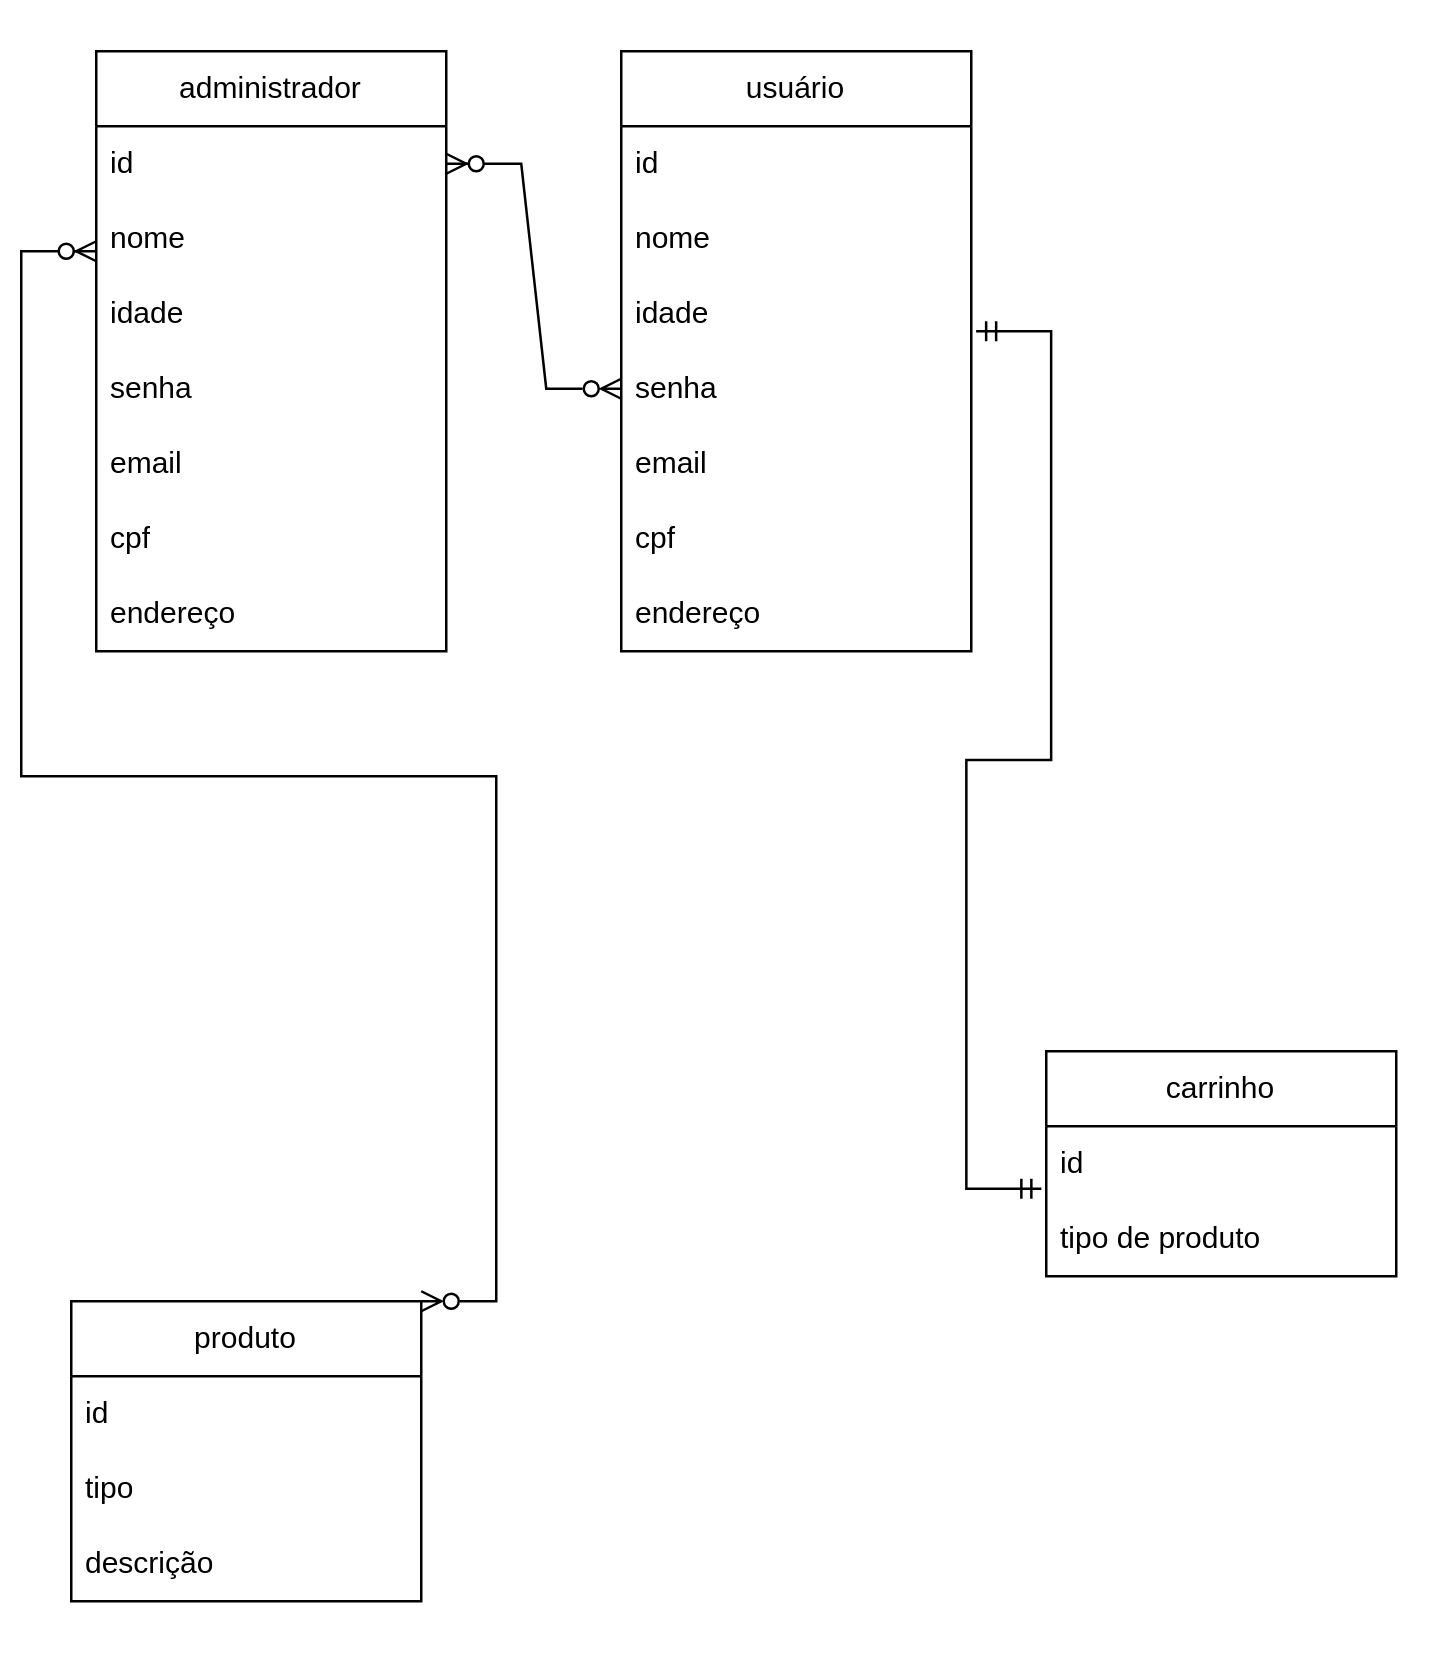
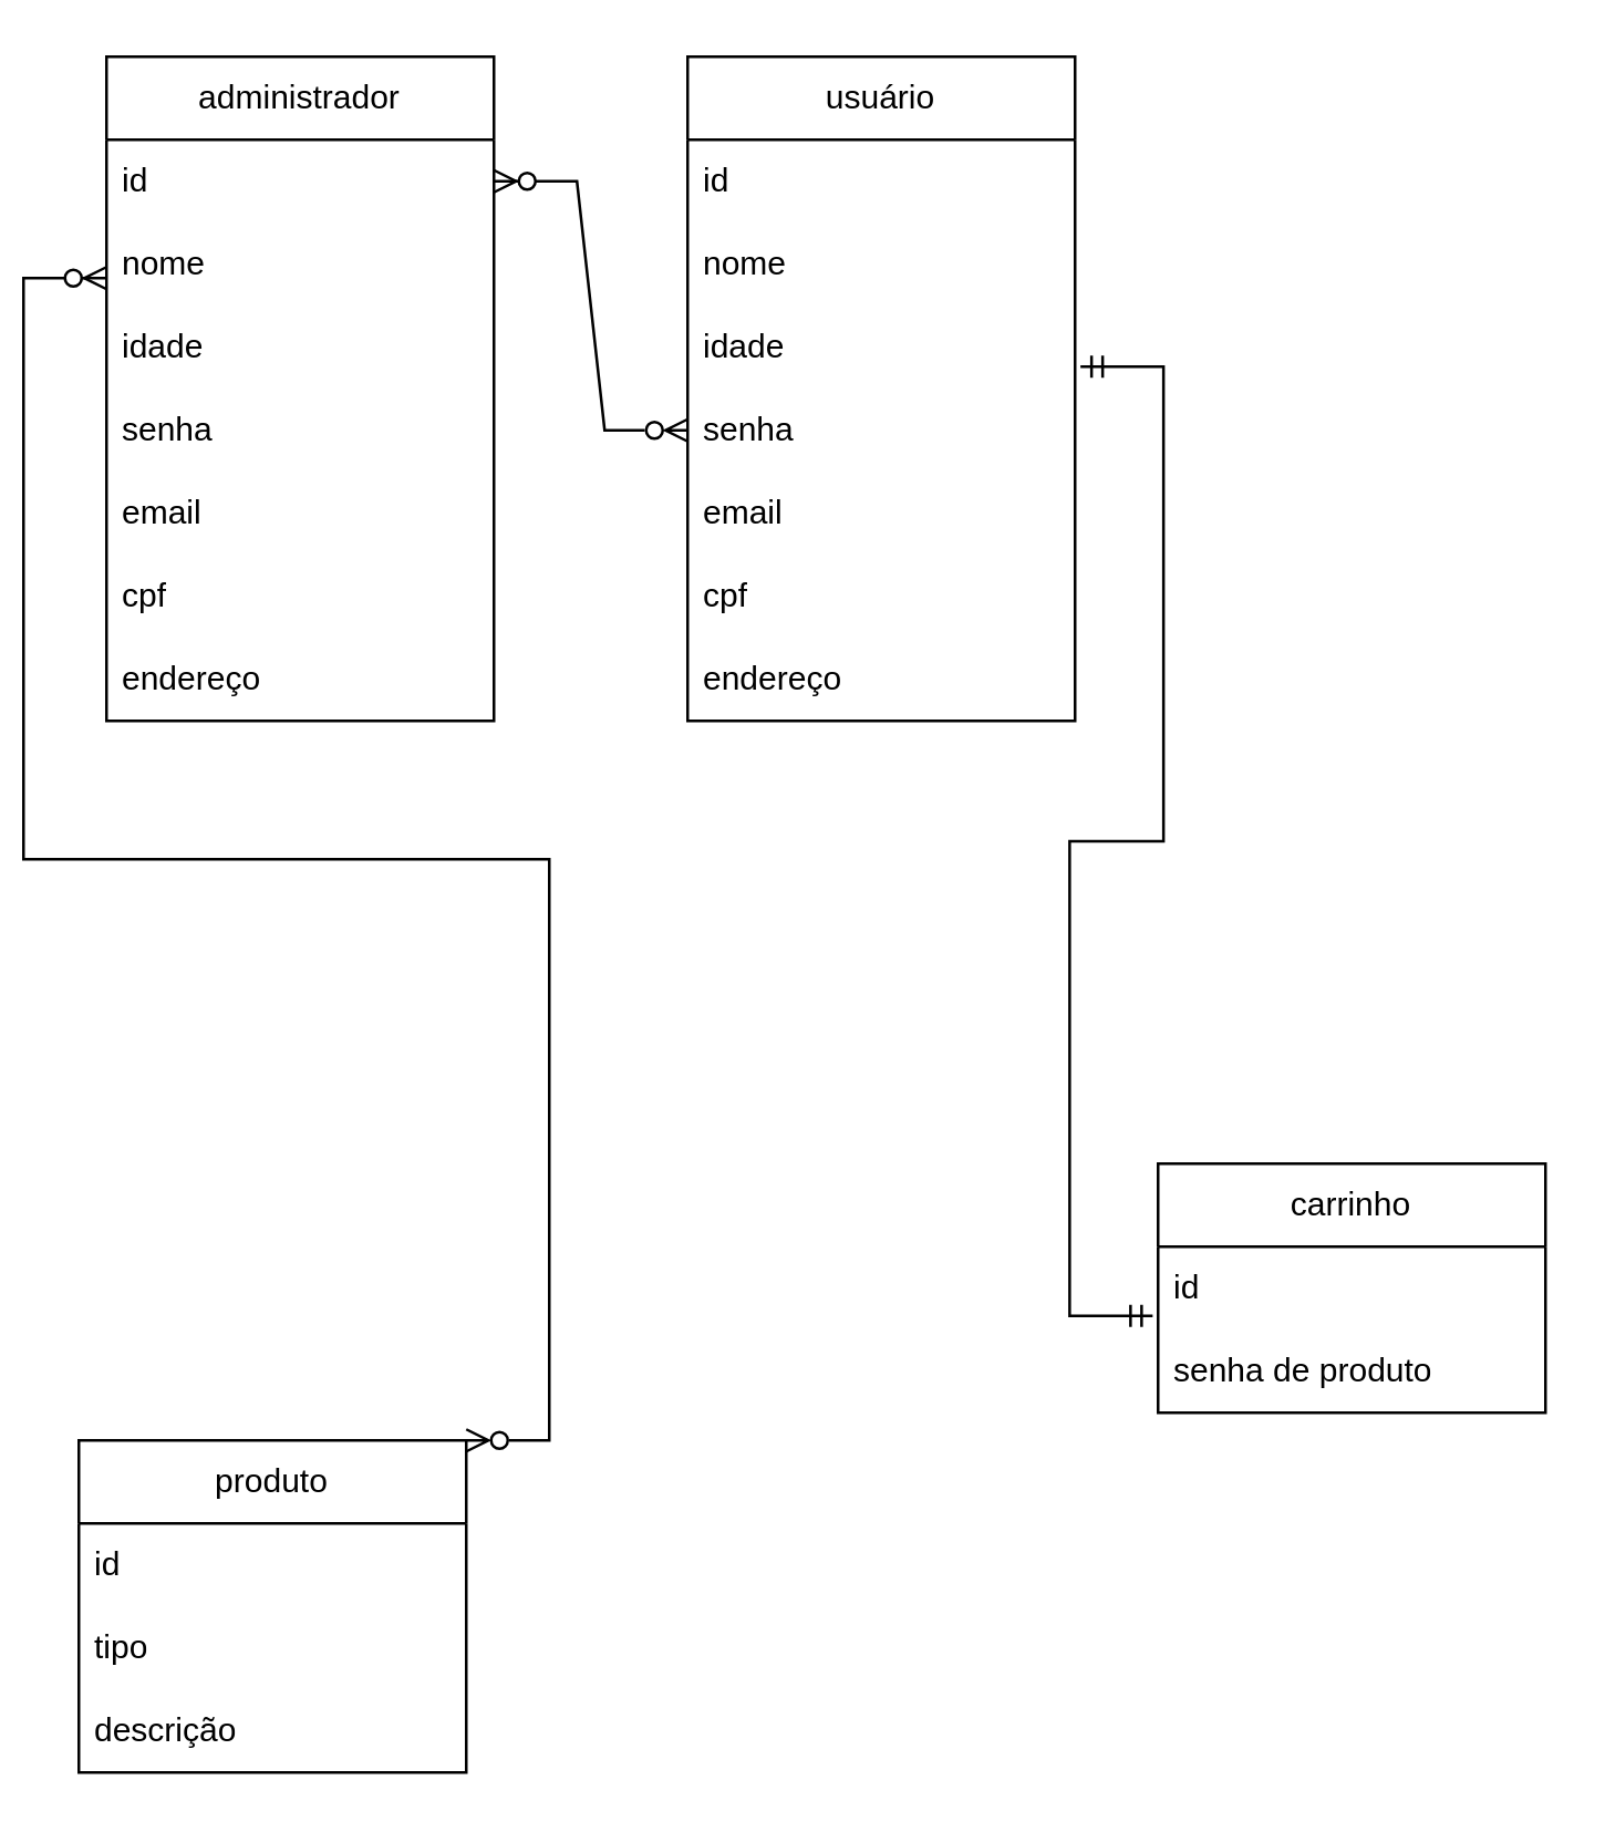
- <mxCell id="24" value="tipo de produto" style="text;strokeColor=none;fillColor=none;align=left;verticalAlign=middle;spacingLeft=4;spacingRight=4;overflow=hidden;points=[[0,0.5],[1,0.5]];portConstraint=eastwest;rotatable=0;whiteSpace=wrap;html=1;" vertex="1" parent="22"><mxGeometry y="60" width="140" height="30" as="geometry" /></mxCell>
+ <mxCell id="24" value="senha de produto" style="text;strokeColor=none;fillColor=none;align=left;verticalAlign=middle;spacingLeft=4;spacingRight=4;overflow=hidden;points=[[0,0.5],[1,0.5]];portConstraint=eastwest;rotatable=0;whiteSpace=wrap;html=1;" vertex="1" parent="22"><mxGeometry y="60" width="140" height="30" as="geometry" /></mxCell>
